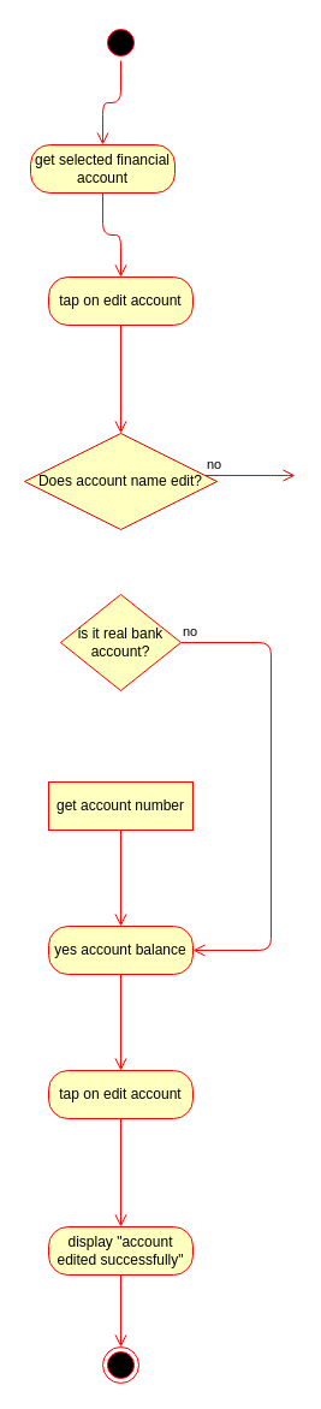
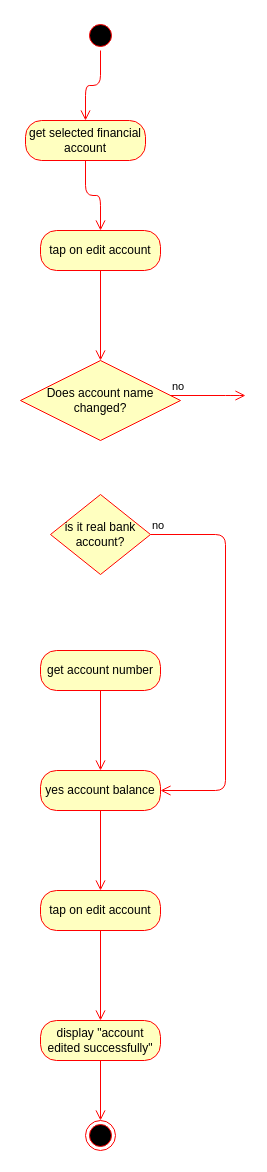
- <mxCell id="8" value="Does account name edit?" style="rhombus;whiteSpace=wrap;html=1;fillColor=#ffffc0;strokeColor=#ff0000;" vertex="1" parent="1"><mxGeometry x="20" y="360" width="160" height="80" as="geometry" /></mxCell>
+ <mxCell id="8" value="Does account name changed?" style="rhombus;whiteSpace=wrap;html=1;fillColor=#ffffc0;strokeColor=#ff0000;" vertex="1" parent="1"><mxGeometry x="20" y="360" width="160" height="80" as="geometry" /></mxCell>
- <mxCell id="12" value="get account number" style="whiteSpace=wrap;html=1;arcSize=40;fontColor=#000000;fillColor=#ffffc0;strokeColor=#ff0000;rounded=0;" vertex="1" parent="1"><mxGeometry x="40" y="650" width="120" height="40" as="geometry" /></mxCell>
+ <mxCell id="12" value="get account number" style="rounded=1;whiteSpace=wrap;html=1;arcSize=40;fontColor=#000000;fillColor=#ffffc0;strokeColor=#ff0000;" vertex="1" parent="1"><mxGeometry x="40" y="650" width="120" height="40" as="geometry" /></mxCell>
